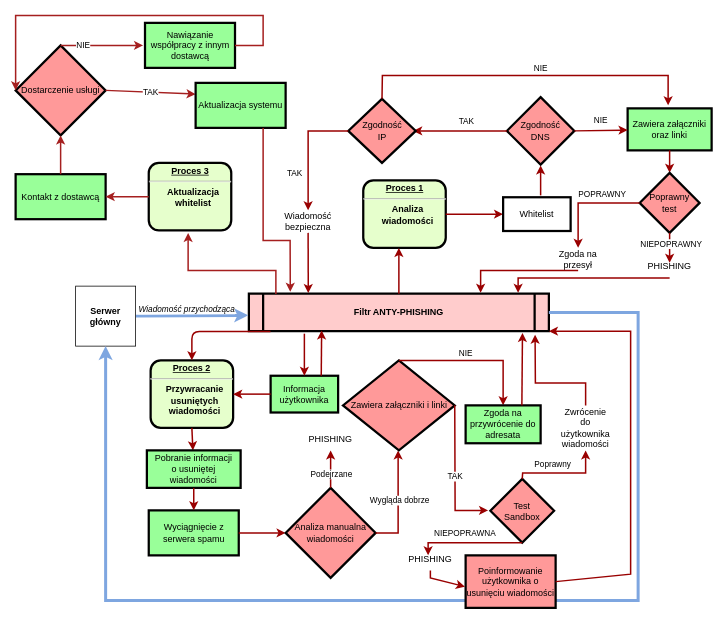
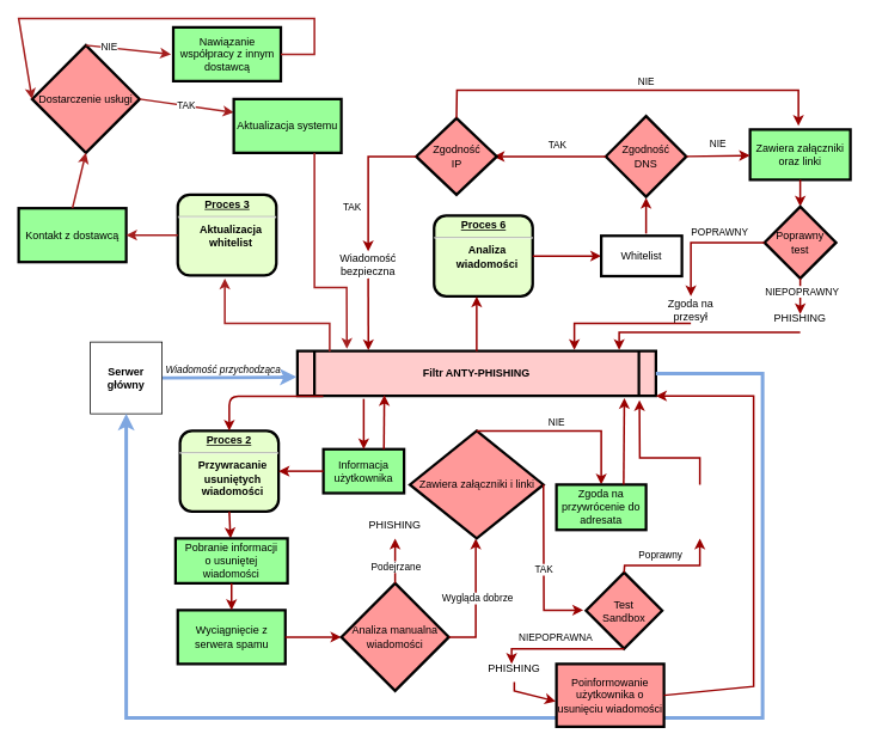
- <mxCell id="74" value="Dostarczenie usługi" style="rhombus;whiteSpace=wrap;html=1;strokeWidth=3;fillColor=#FF9999;" vertex="1" parent="1"><mxGeometry x="20" y="60" width="120" height="120" as="geometry" /></mxCell>
+ <mxCell id="74" value="Dostarczenie usługi" style="rhombus;whiteSpace=wrap;html=1;strokeWidth=3;fillColor=#FF9999;" vertex="1" parent="1"><mxGeometry x="35" y="50" width="120" height="120" as="geometry" /></mxCell>
- <mxCell id="3" value="&lt;p style=&quot;margin: 0px; margin-top: 4px; text-align: center; text-decoration: underline;&quot;&gt;&lt;strong&gt;Proces 1&lt;br&gt;&lt;/strong&gt;&lt;/p&gt;&lt;hr&gt;&lt;p style=&quot;margin: 0px; margin-left: 8px;&quot;&gt;Analiza&lt;/p&gt;&lt;p style=&quot;margin: 0px; margin-left: 8px;&quot;&gt;&lt;span style=&quot;background-color: initial;&quot;&gt;wiadomości&lt;/span&gt;&lt;/p&gt;" style="verticalAlign=middle;align=center;overflow=fill;fontSize=12;fontFamily=Helvetica;html=1;rounded=1;fontStyle=1;strokeWidth=3;fillColor=#E6FFCC" parent="1" vertex="1"><mxGeometry x="483.5" y="240" width="110" height="90" as="geometry" /></mxCell>
+ <mxCell id="3" value="&lt;p style=&quot;margin: 0px; margin-top: 4px; text-align: center; text-decoration: underline;&quot;&gt;&lt;strong&gt;Proces 6&lt;br&gt;&lt;/strong&gt;&lt;/p&gt;&lt;hr&gt;&lt;p style=&quot;margin: 0px; margin-left: 8px;&quot;&gt;Analiza&lt;/p&gt;&lt;p style=&quot;margin: 0px; margin-left: 8px;&quot;&gt;&lt;span style=&quot;background-color: initial;&quot;&gt;wiadomości&lt;/span&gt;&lt;/p&gt;" style="verticalAlign=middle;align=center;overflow=fill;fontSize=12;fontFamily=Helvetica;html=1;rounded=1;fontStyle=1;strokeWidth=3;fillColor=#E6FFCC" parent="1" vertex="1"><mxGeometry x="483.5" y="240" width="110" height="90" as="geometry" /></mxCell>
- <mxCell id="67" value="Zwrócenie do użytkownika wiadomości" style="text;html=1;strokeColor=none;fillColor=none;align=center;verticalAlign=middle;whiteSpace=wrap;rounded=0;strokeWidth=3;" vertex="1" parent="1"><mxGeometry x="750" y="555" width="60" height="30" as="geometry" /></mxCell>
